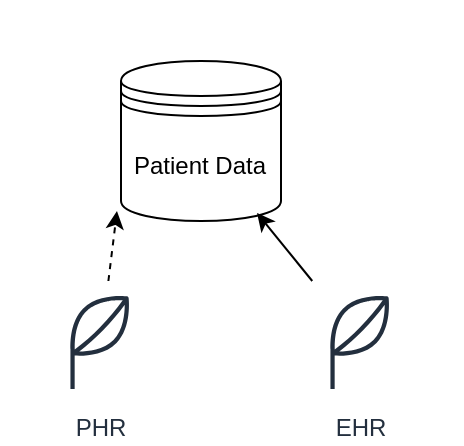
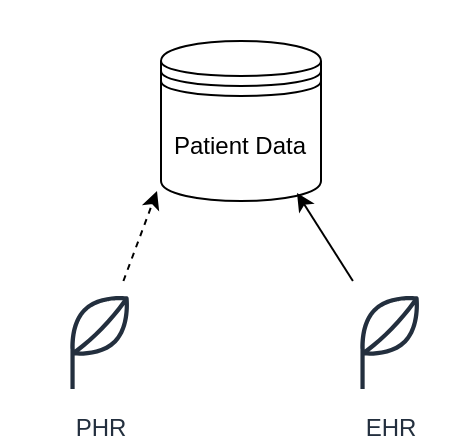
- <mxCell id="2" value="Patient Data" style="shape=datastore;whiteSpace=wrap;html=1;" vertex="1" parent="1"><mxGeometry x="60" y="30" width="80" height="80" as="geometry" /></mxCell>
+ <mxCell id="2" value="Patient Data" style="shape=datastore;whiteSpace=wrap;html=1;" vertex="1" parent="1"><mxGeometry x="80" y="20" width="80" height="80" as="geometry" /></mxCell>
- <mxCell id="4" value="EHR" style="outlineConnect=0;fontColor=#232F3E;gradientColor=none;strokeColor=#232F3E;fillColor=#ffffff;dashed=0;verticalLabelPosition=bottom;verticalAlign=top;align=center;html=1;fontSize=12;fontStyle=0;aspect=fixed;shape=mxgraph.aws4.resourceIcon;resIcon=mxgraph.aws4.application;" vertex="1" parent="1"><mxGeometry x="150" y="140" width="60" height="60" as="geometry" /></mxCell>
+ <mxCell id="4" value="EHR" style="outlineConnect=0;fontColor=#232F3E;gradientColor=none;strokeColor=#232F3E;fillColor=#ffffff;dashed=0;verticalLabelPosition=bottom;verticalAlign=top;align=center;html=1;fontSize=12;fontStyle=0;aspect=fixed;shape=mxgraph.aws4.resourceIcon;resIcon=mxgraph.aws4.application;" vertex="1" parent="1"><mxGeometry x="165" y="140" width="60" height="60" as="geometry" /></mxCell>
